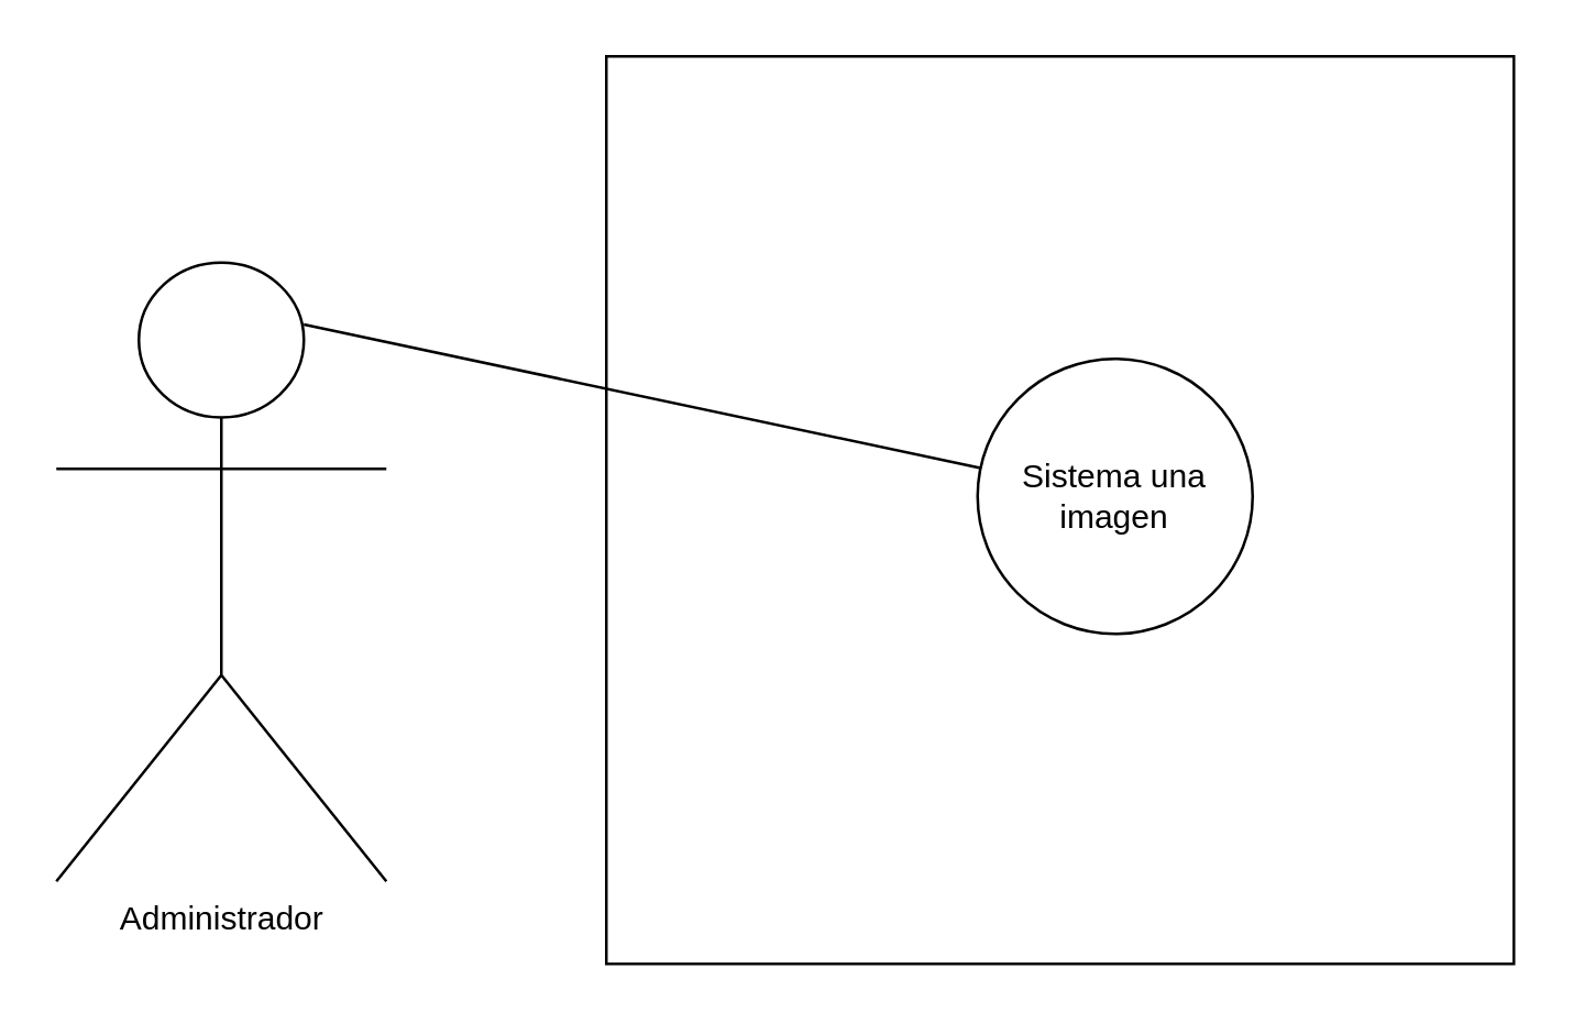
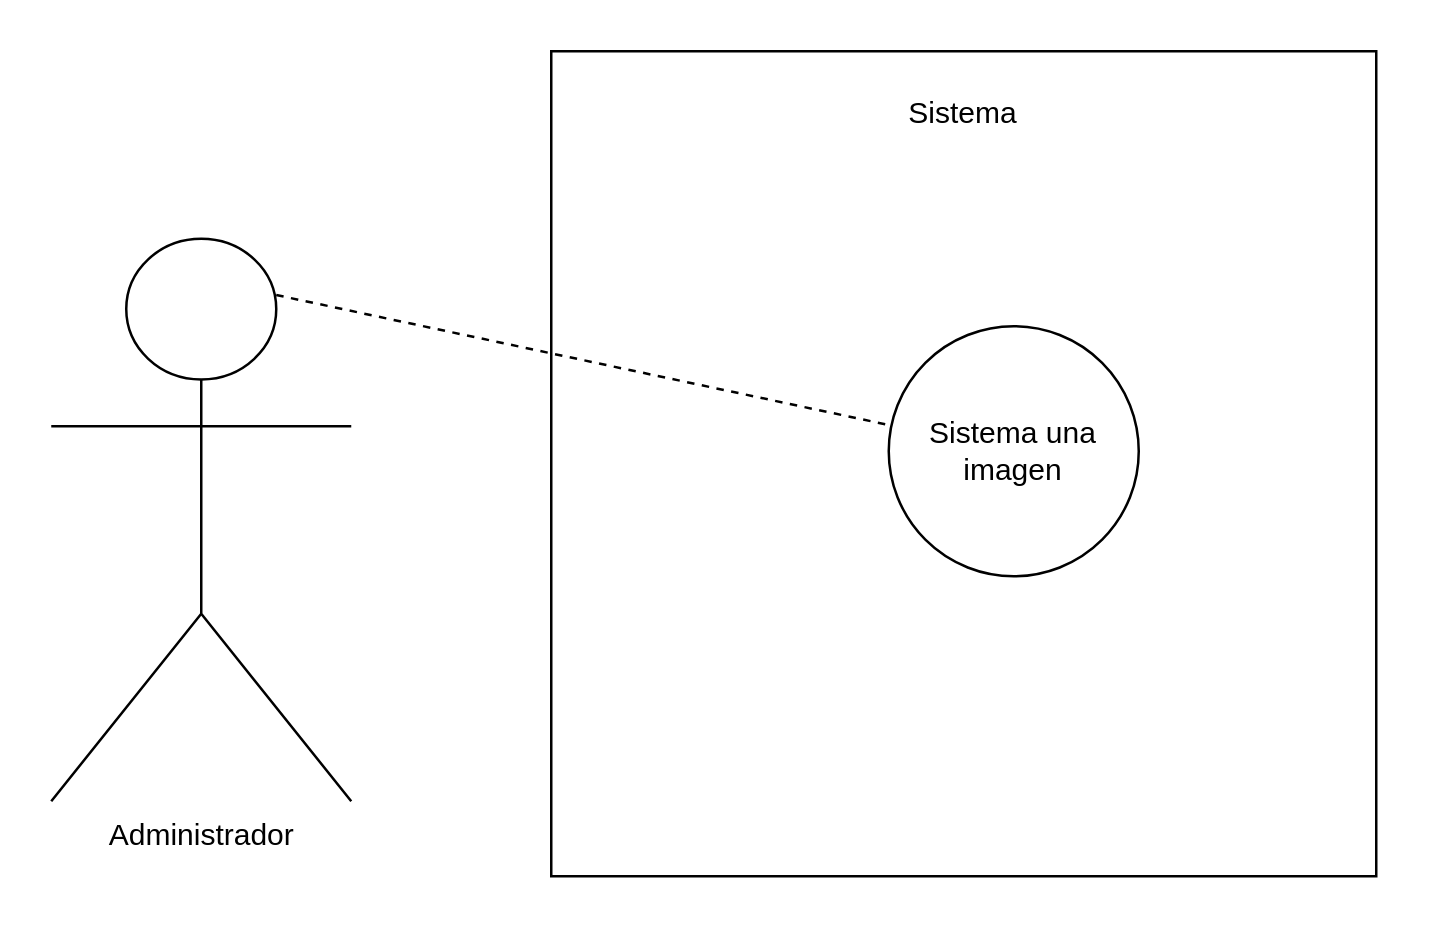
+ <mxCell id="3" value="Sistema" style="text;html=1;strokeColor=none;fillColor=none;align=center;verticalAlign=middle;whiteSpace=wrap;rounded=0;" vertex="1" parent="1"><mxGeometry x="355" y="30" width="60" height="30" as="geometry" /></mxCell>
- <mxCell id="6" value="" style="endArrow=none;html=1;rounded=0;exitX=0.75;exitY=0.1;exitDx=0;exitDy=0;exitPerimeter=0;" edge="1" parent="1" source="5" target="4"><mxGeometry width="50" height="50" relative="1" as="geometry"><mxPoint x="210" y="300" as="sourcePoint" /><mxPoint x="260" y="250" as="targetPoint" /></mxGeometry></mxCell>
+ <mxCell id="6" value="" style="endArrow=none;html=1;rounded=0;exitX=0.75;exitY=0.1;exitDx=0;exitDy=0;exitPerimeter=0;dashed=1;" edge="1" parent="1" source="5" target="4"><mxGeometry width="50" height="50" relative="1" as="geometry"><mxPoint x="210" y="300" as="sourcePoint" /><mxPoint x="260" y="250" as="targetPoint" /></mxGeometry></mxCell>
